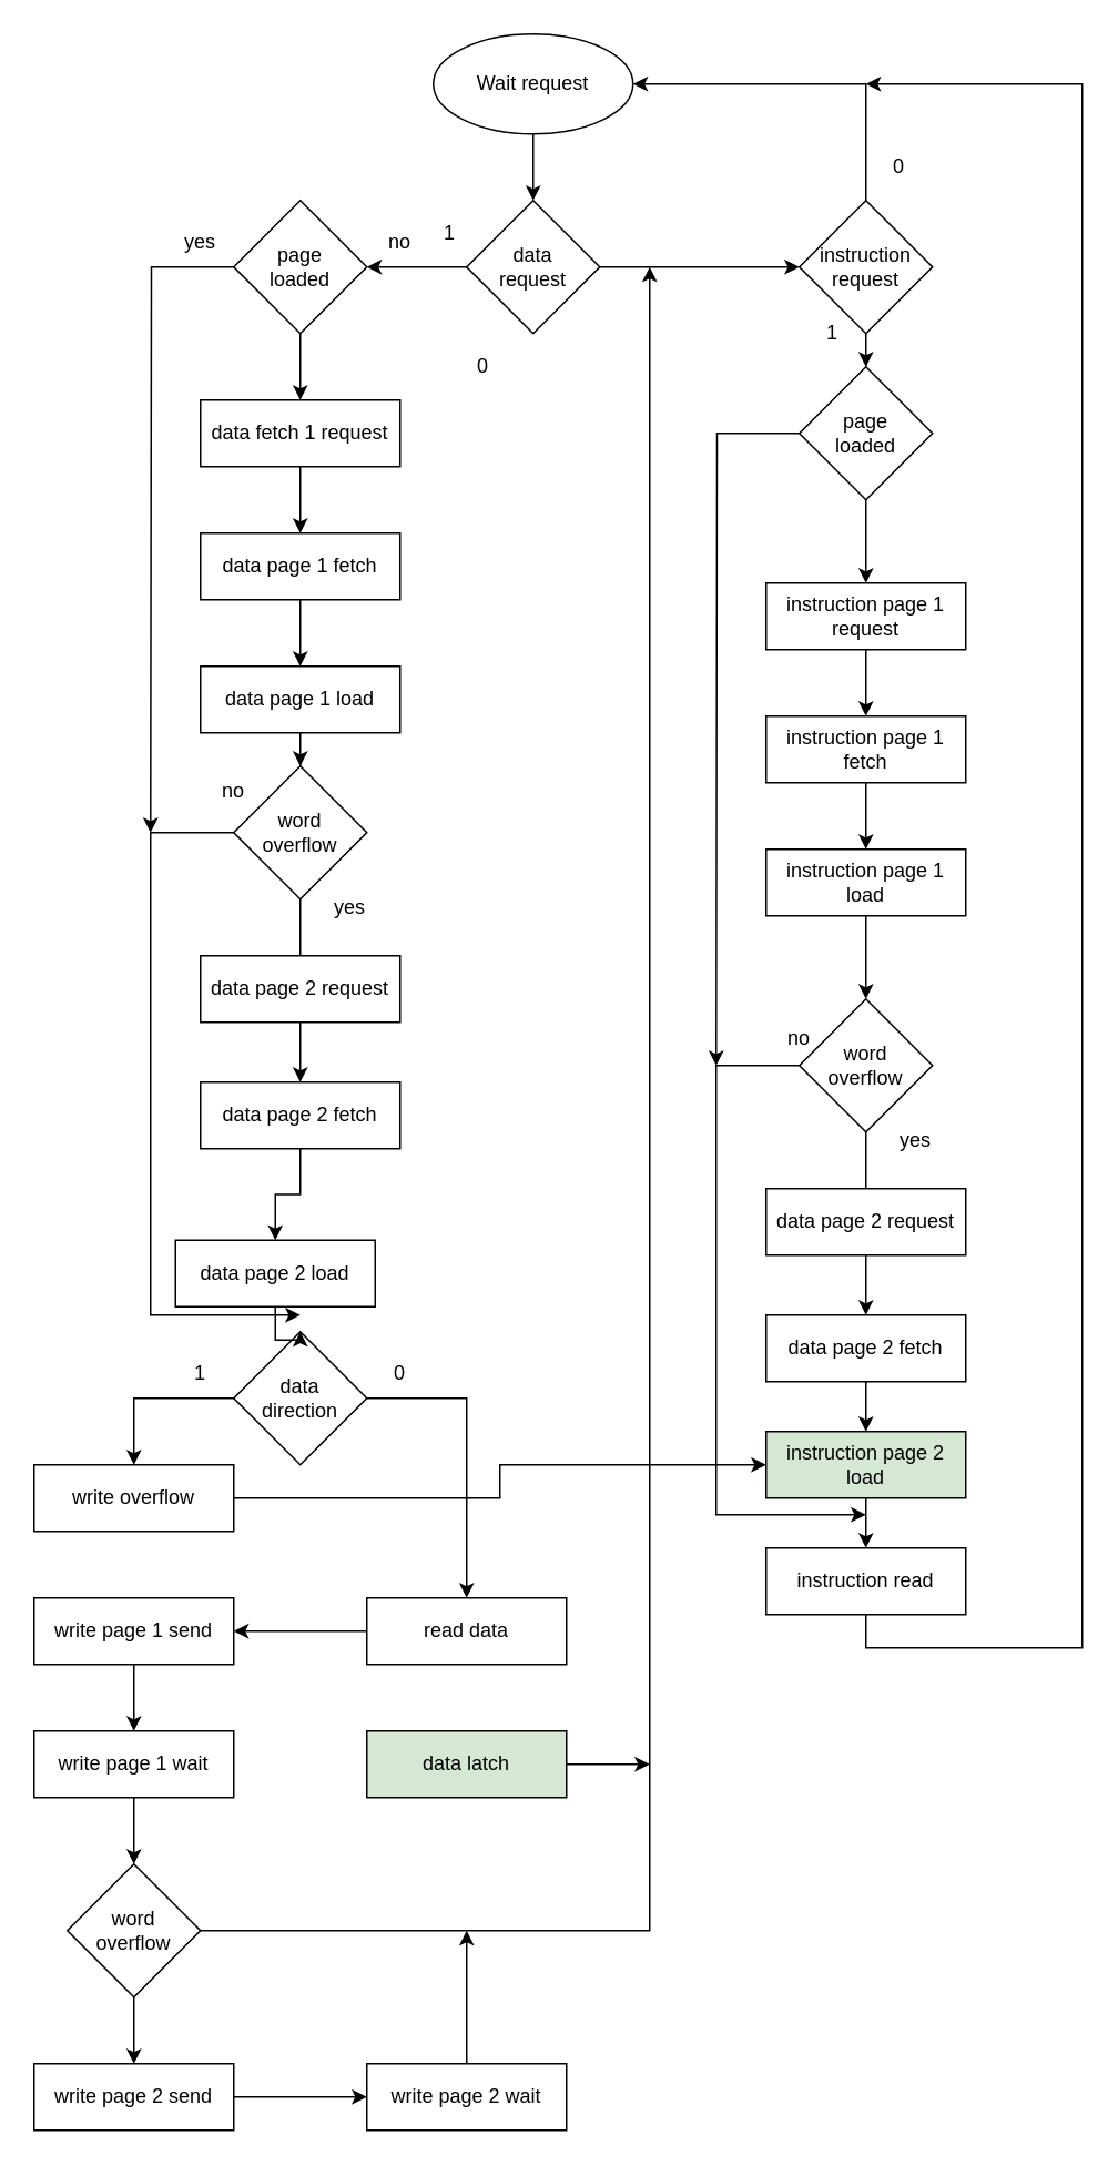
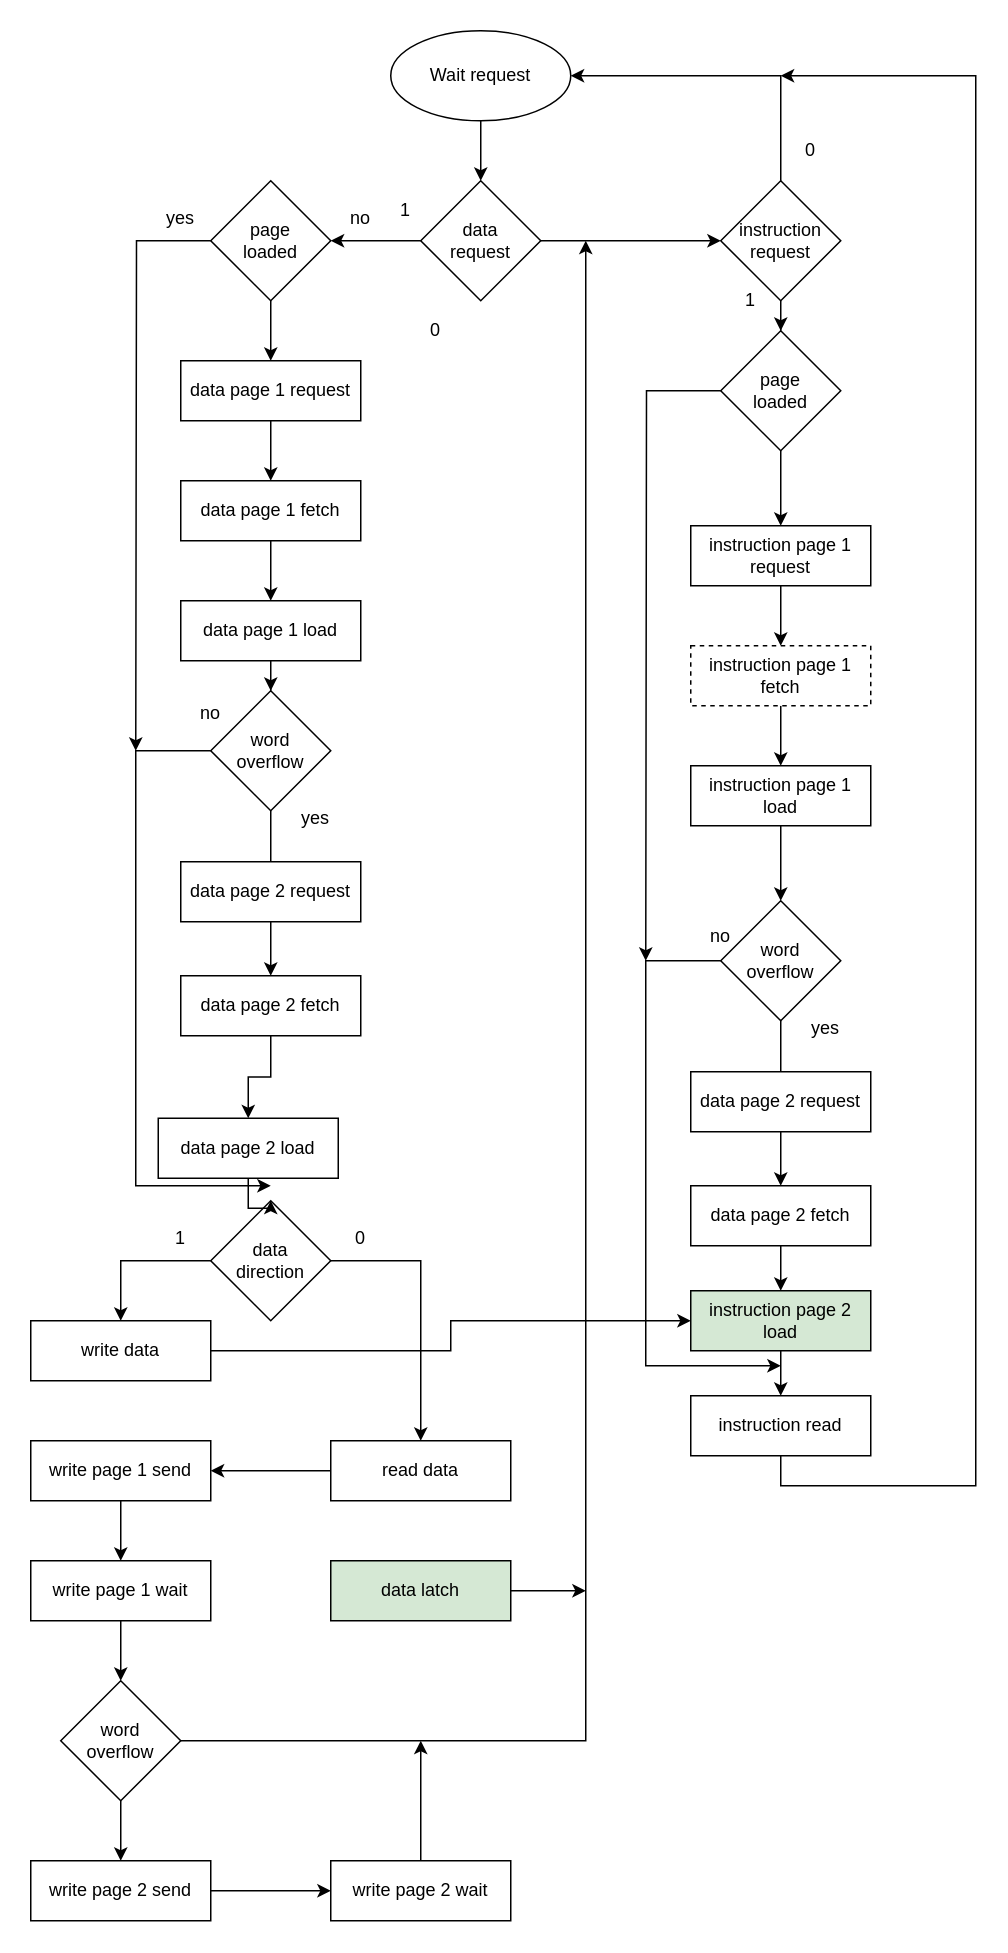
- <mxCell id="16" value="data fetch 1 request" style="rounded=0;whiteSpace=wrap;html=1;" parent="1" vertex="1"><mxGeometry x="120" y="240" width="120" height="40" as="geometry" /></mxCell>
+ <mxCell id="16" value="data page 1 request" style="rounded=0;whiteSpace=wrap;html=1;" parent="1" vertex="1"><mxGeometry x="120" y="240" width="120" height="40" as="geometry" /></mxCell>
- <mxCell id="48" value="instruction page 1 fetch" style="rounded=0;whiteSpace=wrap;html=1;" parent="1" vertex="1"><mxGeometry x="460" y="430" width="120" height="40" as="geometry" /></mxCell>
+ <mxCell id="48" value="instruction page 1 fetch" style="rounded=0;whiteSpace=wrap;html=1;dashed=1;" parent="1" vertex="1"><mxGeometry x="460" y="430" width="120" height="40" as="geometry" /></mxCell>
- <mxCell id="75" value="write overflow" style="rounded=0;whiteSpace=wrap;html=1;" vertex="1" parent="1"><mxGeometry x="20" y="880" width="120" height="40" as="geometry" /></mxCell>
+ <mxCell id="75" value="write data" style="rounded=0;whiteSpace=wrap;html=1;" vertex="1" parent="1"><mxGeometry x="20" y="880" width="120" height="40" as="geometry" /></mxCell>
